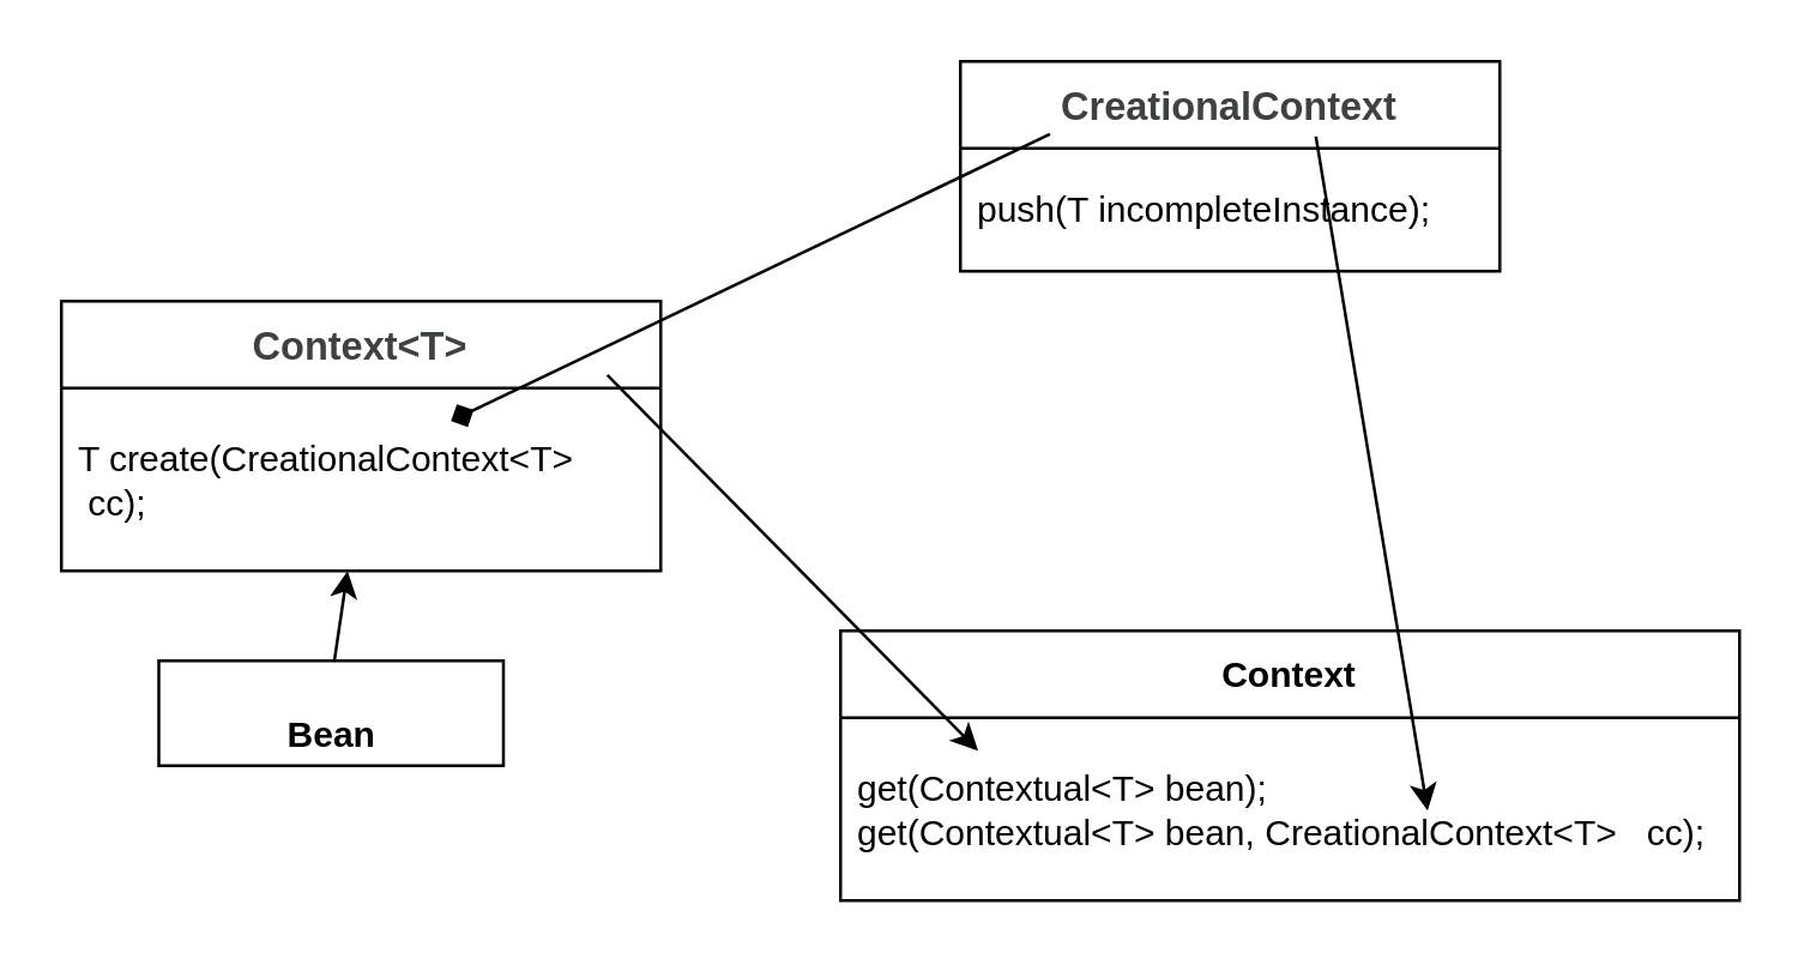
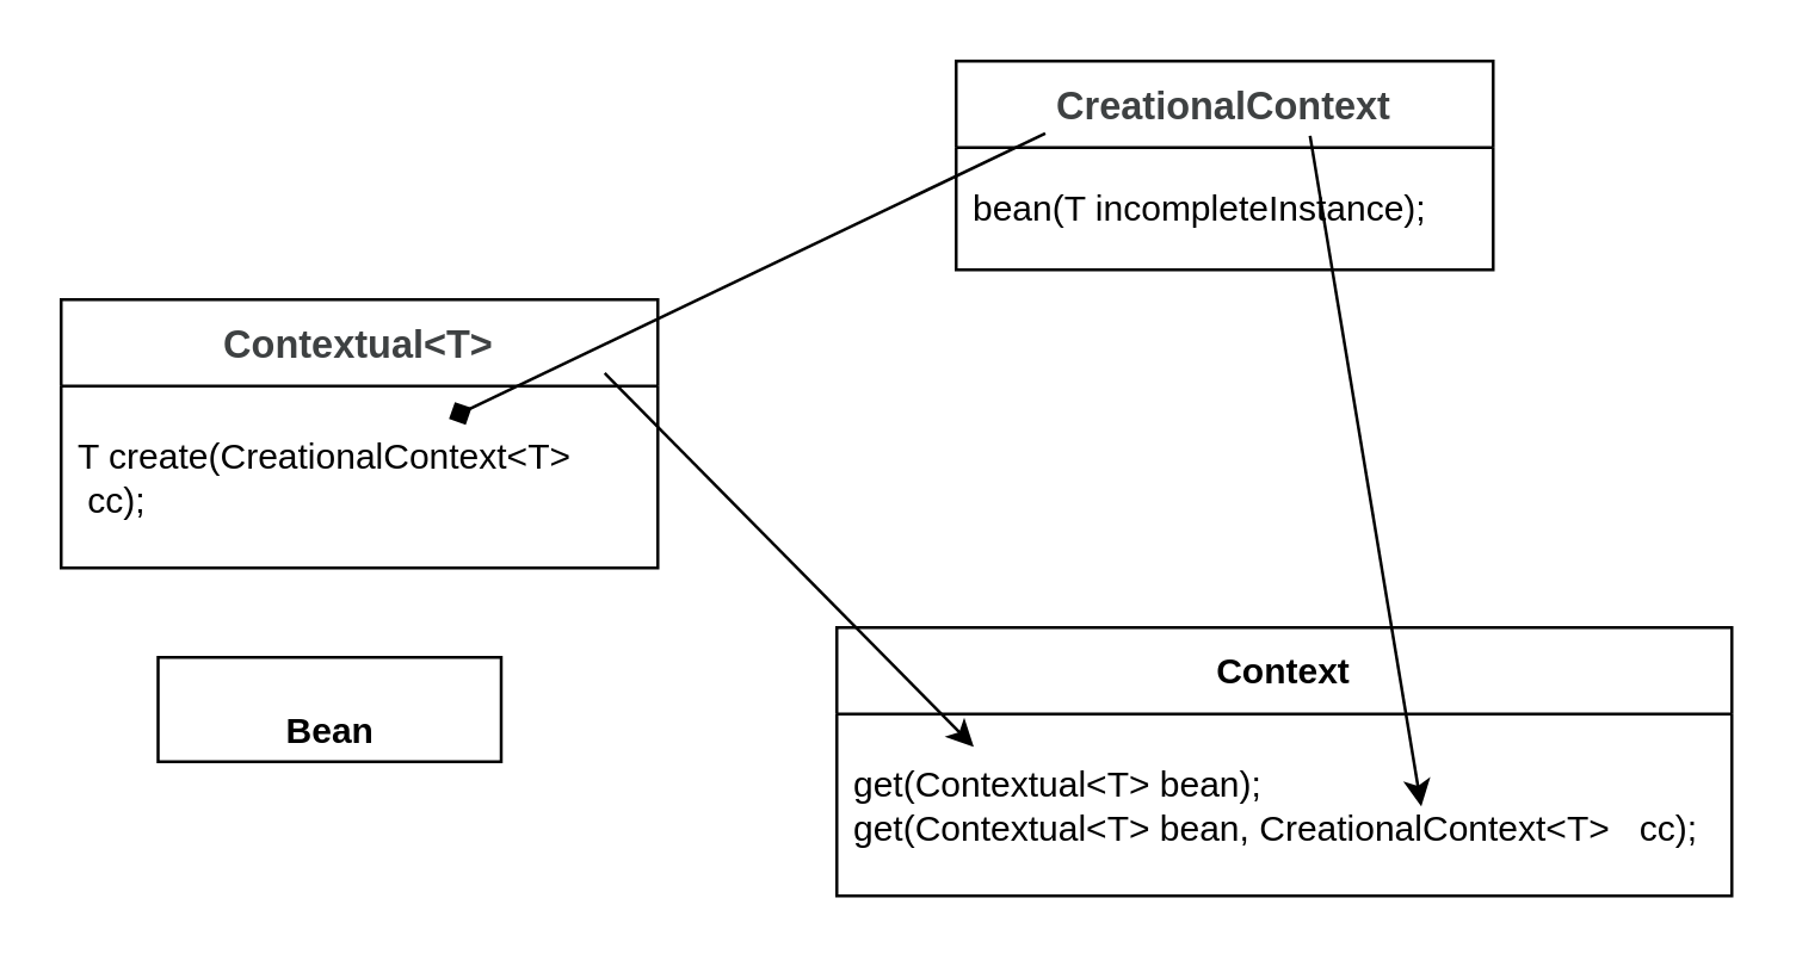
- <mxCell id="7" value="push(T incompleteInstance);" style="text;html=1;strokeColor=none;fillColor=none;align=left;verticalAlign=middle;spacingLeft=4;spacingRight=4;overflow=hidden;rotatable=0;points=[[0,0.5],[1,0.5]];portConstraint=eastwest;whiteSpace=wrap;" vertex="1" parent="6"><mxGeometry y="29" width="180" height="41" as="geometry" /></mxCell>
+ <mxCell id="7" value="bean(T incompleteInstance);" style="text;html=1;strokeColor=none;fillColor=none;align=left;verticalAlign=middle;spacingLeft=4;spacingRight=4;overflow=hidden;rotatable=0;points=[[0,0.5],[1,0.5]];portConstraint=eastwest;whiteSpace=wrap;" vertex="1" parent="6"><mxGeometry y="29" width="180" height="41" as="geometry" /></mxCell>
- <mxCell id="2" value="&lt;span data-darkreader-inline-bgcolor=&quot;&quot; data-darkreader-inline-color=&quot;&quot; style=&quot;color: rgb(62, 65, 66); font-family: &amp;quot;Microsoft YaHei&amp;quot;, 微软雅黑, Arial; font-size: 13px; background-color: rgba(227, 222, 214, 0.01); --darkreader-inline-color: #494c4d; --darkreader-inline-bgcolor: rgba(202, 196, 187, 0.01);&quot;&gt;Context&amp;lt;T&amp;gt;&lt;/span&gt;" style="swimlane;fontStyle=1;align=center;verticalAlign=middle;childLayout=stackLayout;horizontal=1;startSize=29;horizontalStack=0;resizeParent=1;resizeParentMax=0;resizeLast=0;collapsible=0;marginBottom=0;html=1;whiteSpace=wrap;" vertex="1" parent="1"><mxGeometry x="20" y="100" width="200" height="90" as="geometry" /></mxCell>
+ <mxCell id="2" value="&lt;span data-darkreader-inline-bgcolor=&quot;&quot; data-darkreader-inline-color=&quot;&quot; style=&quot;color: rgb(62, 65, 66); font-family: &amp;quot;Microsoft YaHei&amp;quot;, 微软雅黑, Arial; font-size: 13px; background-color: rgba(227, 222, 214, 0.01); --darkreader-inline-color: #494c4d; --darkreader-inline-bgcolor: rgba(202, 196, 187, 0.01);&quot;&gt;Contextual&amp;lt;T&amp;gt;&lt;/span&gt;" style="swimlane;fontStyle=1;align=center;verticalAlign=middle;childLayout=stackLayout;horizontal=1;startSize=29;horizontalStack=0;resizeParent=1;resizeParentMax=0;resizeLast=0;collapsible=0;marginBottom=0;html=1;whiteSpace=wrap;" vertex="1" parent="1"><mxGeometry x="20" y="100" width="200" height="90" as="geometry" /></mxCell>
- <mxCell id="12" value="" style="endArrow=classic;html=1;rounded=0;exitX=0.509;exitY=0.01;exitDx=0;exitDy=0;exitPerimeter=0;" edge="1" parent="1" source="11" target="3"><mxGeometry width="50" height="50" relative="1" as="geometry"><mxPoint x="110" y="220" as="sourcePoint" /><mxPoint x="130" y="290" as="targetPoint" /></mxGeometry></mxCell>
